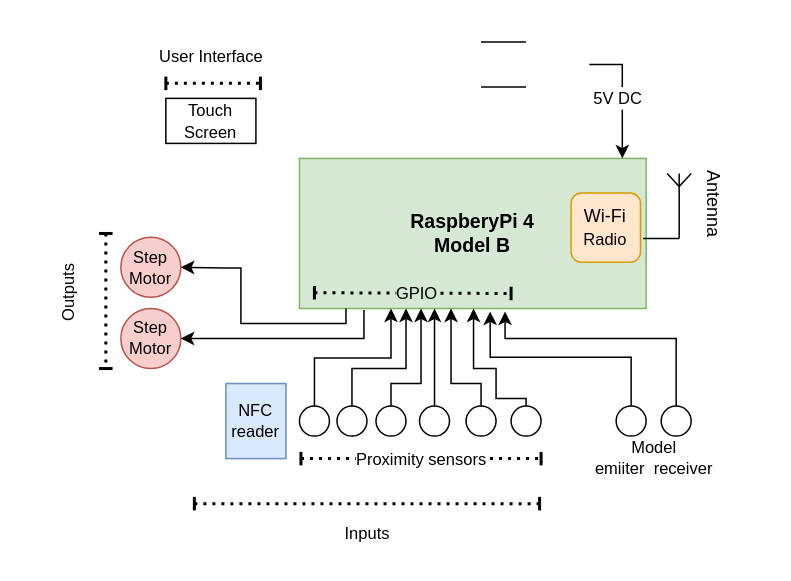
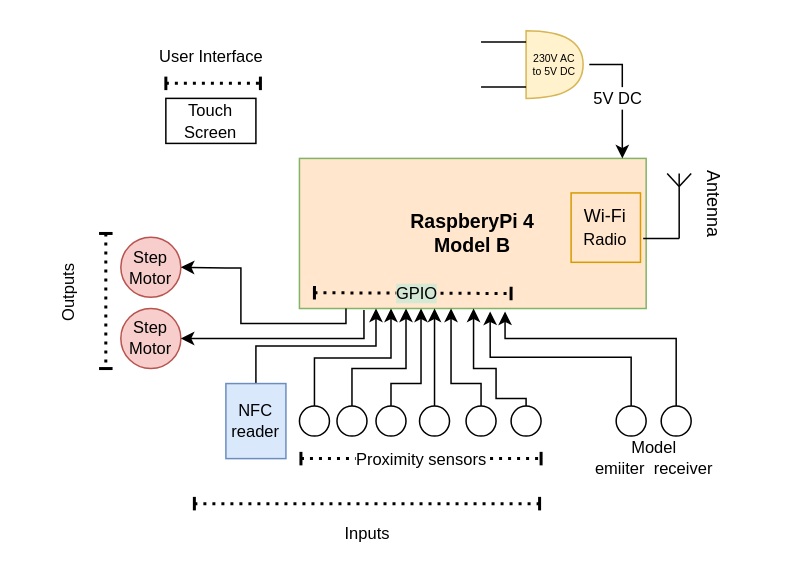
+ <mxCell id="19" value="&lt;div style=&quot;font-size: 7px;&quot;&gt;230V AC&lt;/div&gt;&lt;div style=&quot;font-size: 7px;&quot;&gt;to 5V DC&lt;br style=&quot;font-size: 7px;&quot;&gt;&lt;/div&gt;" style="shape=or;whiteSpace=wrap;html=1;fontSize=7;verticalAlign=middle;fillColor=#fff2cc;strokeColor=#d6b656;" parent="18" vertex="1"><mxGeometry x="30" width="38" height="45" as="geometry" /></mxCell>
- <mxCell id="17" value="&lt;div&gt;Wi-Fi&lt;/div&gt;&lt;div&gt;&lt;font style=&quot;font-size: 11px&quot;&gt;Radio&lt;/font&gt;&lt;/div&gt;" style="whiteSpace=wrap;html=1;aspect=fixed;verticalAlign=middle;fillColor=#ffe6cc;strokeColor=#d79b00;rounded=1;" parent="11" vertex="1"><mxGeometry y="13" width="46.222" height="46.222" as="geometry" /></mxCell>
+ <mxCell id="17" value="&lt;div&gt;Wi-Fi&lt;/div&gt;&lt;div&gt;&lt;font style=&quot;font-size: 11px&quot;&gt;Radio&lt;/font&gt;&lt;/div&gt;" style="whiteSpace=wrap;html=1;aspect=fixed;verticalAlign=middle;fillColor=#ffe6cc;strokeColor=#d79b00;" parent="11" vertex="1"><mxGeometry y="13" width="46.222" height="46.222" as="geometry" /></mxCell>
- <mxCell id="2" value="&lt;div style=&quot;font-size: 13px&quot;&gt;&lt;b&gt;RaspberyPi 4&lt;/b&gt;&lt;/div&gt;&lt;div style=&quot;font-size: 13px&quot;&gt;&lt;b&gt;Model B&lt;/b&gt;&lt;/div&gt;" style="rounded=0;whiteSpace=wrap;html=1;fillColor=#d5e8d4;strokeColor=#82b366;align=center;" parent="1" vertex="1"><mxGeometry x="199" y="105" width="231" height="100" as="geometry" /></mxCell>
+ <mxCell id="2" value="&lt;div style=&quot;font-size: 13px&quot;&gt;&lt;b&gt;RaspberyPi 4&lt;/b&gt;&lt;/div&gt;&lt;div style=&quot;font-size: 13px&quot;&gt;&lt;b&gt;Model B&lt;/b&gt;&lt;/div&gt;" style="rounded=0;whiteSpace=wrap;html=1;fillColor=#ffe6cc;strokeColor=#82b366;align=center;" parent="1" vertex="1"><mxGeometry x="199" y="105" width="231" height="100" as="geometry" /></mxCell>
+ <mxCell id="9" style="edgeStyle=orthogonalEdgeStyle;rounded=0;orthogonalLoop=1;jettySize=auto;html=1;exitX=0.5;exitY=0;exitDx=0;exitDy=0;fontSize=11;startArrow=none;startFill=0;" edge="1" parent="1" source="10" target="2"><mxGeometry relative="1" as="geometry"><Array as="points"><mxPoint x="170" y="230" /><mxPoint x="250" y="230" /></Array></mxGeometry></mxCell>
